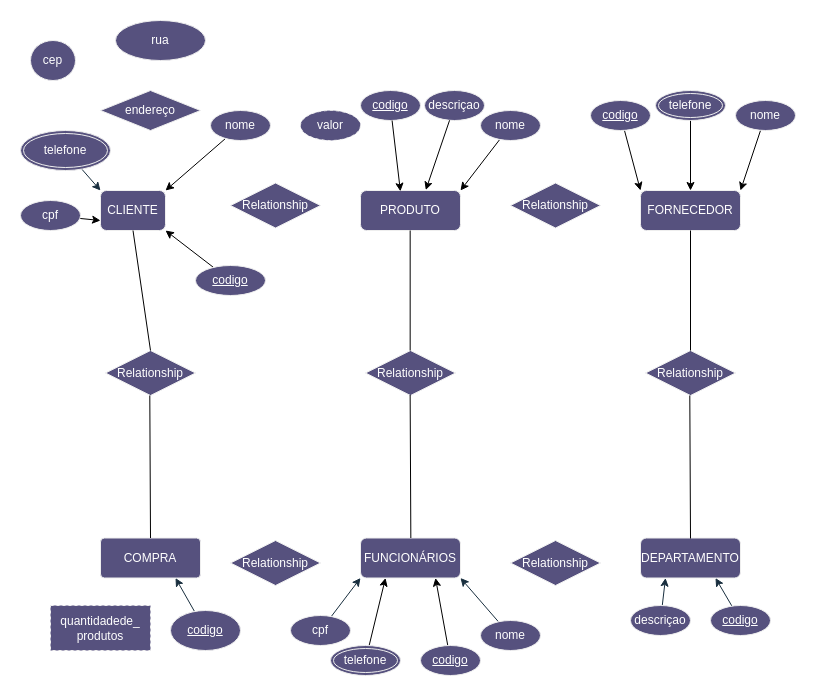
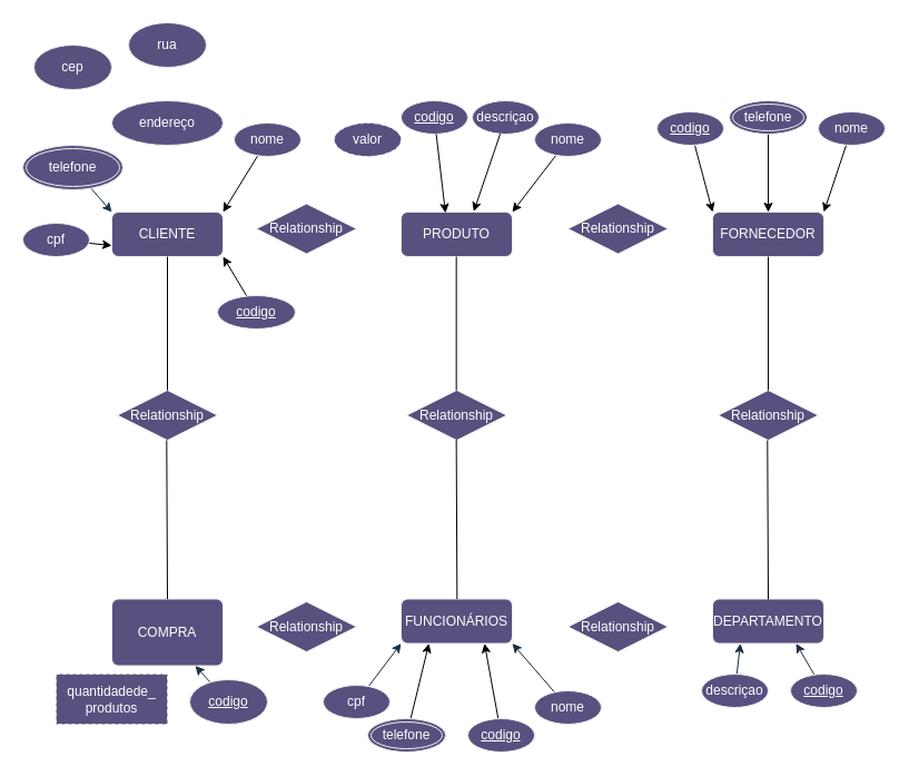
- <mxCell id="21" value="rua" style="ellipse;whiteSpace=wrap;html=1;align=center;rounded=1;labelBackgroundColor=none;fillColor=#56517E;strokeColor=#EEEEEE;fontColor=#FFFFFF;" vertex="1" parent="1"><mxGeometry x="115" y="20" width="90" height="40" as="geometry" /></mxCell>
+ <mxCell id="21" value="rua" style="ellipse;whiteSpace=wrap;html=1;align=center;rounded=1;labelBackgroundColor=none;fillColor=#56517E;strokeColor=#EEEEEE;fontColor=#FFFFFF;" vertex="1" parent="1"><mxGeometry x="115" y="20" width="70" height="40" as="geometry" /></mxCell>
- <mxCell id="20" value="cep" style="ellipse;whiteSpace=wrap;html=1;align=center;rounded=1;labelBackgroundColor=none;fillColor=#56517E;strokeColor=#EEEEEE;fontColor=#FFFFFF;" vertex="1" parent="1"><mxGeometry x="30" y="40" width="45" height="40" as="geometry" /></mxCell>
+ <mxCell id="20" value="cep" style="ellipse;whiteSpace=wrap;html=1;align=center;rounded=1;labelBackgroundColor=none;fillColor=#56517E;strokeColor=#EEEEEE;fontColor=#FFFFFF;" vertex="1" parent="1"><mxGeometry x="30" y="40" width="70" height="40" as="geometry" /></mxCell>
- <mxCell id="19" value="endereço" style="rhombus;whiteSpace=wrap;html=1;align=center;labelBackgroundColor=none;fillColor=#56517E;strokeColor=#EEEEEE;fontColor=#FFFFFF;" vertex="1" parent="1"><mxGeometry x="100" y="90" width="100" height="40" as="geometry" /></mxCell>
+ <mxCell id="19" value="endereço" style="ellipse;whiteSpace=wrap;html=1;align=center;rounded=1;labelBackgroundColor=none;fillColor=#56517E;strokeColor=#EEEEEE;fontColor=#FFFFFF;" vertex="1" parent="1"><mxGeometry x="100" y="90" width="100" height="40" as="geometry" /></mxCell>
- <mxCell id="4" value="CLIENTE" style="whiteSpace=wrap;html=1;align=center;fillColor=#56517E;fontColor=#FFFFFF;rounded=1;labelBackgroundColor=none;strokeColor=#EEEEEE;" vertex="1" parent="1"><mxGeometry x="100" y="190" width="65" height="40" as="geometry" /></mxCell>
+ <mxCell id="4" value="CLIENTE" style="whiteSpace=wrap;html=1;align=center;fillColor=#56517E;fontColor=#FFFFFF;rounded=1;labelBackgroundColor=none;strokeColor=#EEEEEE;" vertex="1" parent="1"><mxGeometry x="100" y="190" width="100" height="40" as="geometry" /></mxCell>
- <mxCell id="7" value="COMPRA" style="rounded=1;arcSize=10;whiteSpace=wrap;html=1;align=center;labelBackgroundColor=none;strokeColor=#EEEEEE;fillColor=#56517E;fontColor=#FFFFFF;" vertex="1" parent="1"><mxGeometry x="100" y="537.5" width="100" height="40" as="geometry" /></mxCell>
+ <mxCell id="7" value="COMPRA" style="rounded=1;arcSize=10;whiteSpace=wrap;html=1;align=center;labelBackgroundColor=none;strokeColor=#EEEEEE;fillColor=#56517E;fontColor=#FFFFFF;" vertex="1" parent="1"><mxGeometry x="100" y="537.5" width="100" height="60" as="geometry" /></mxCell>
